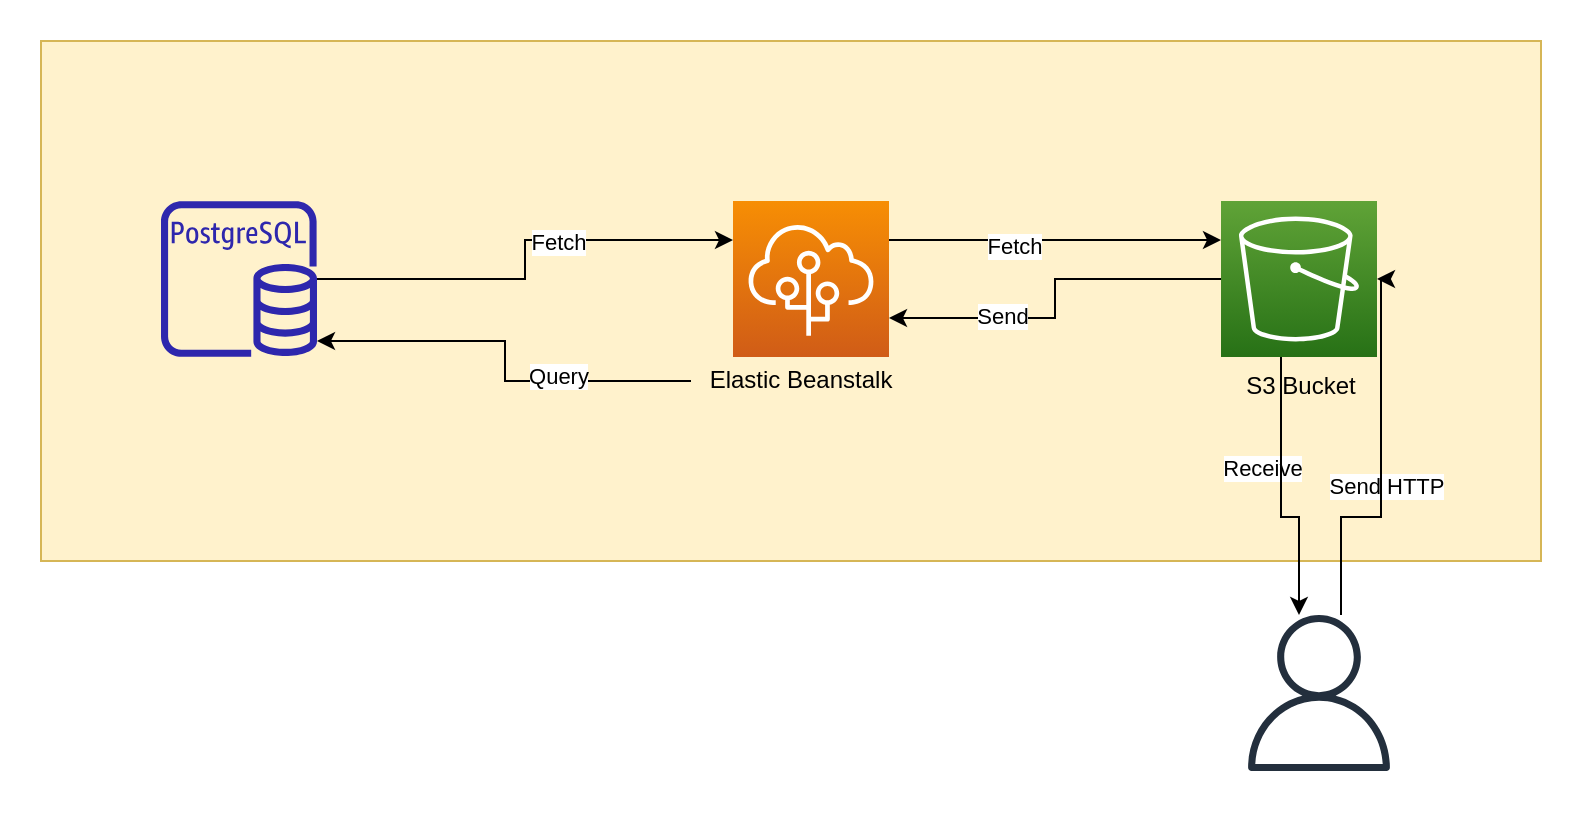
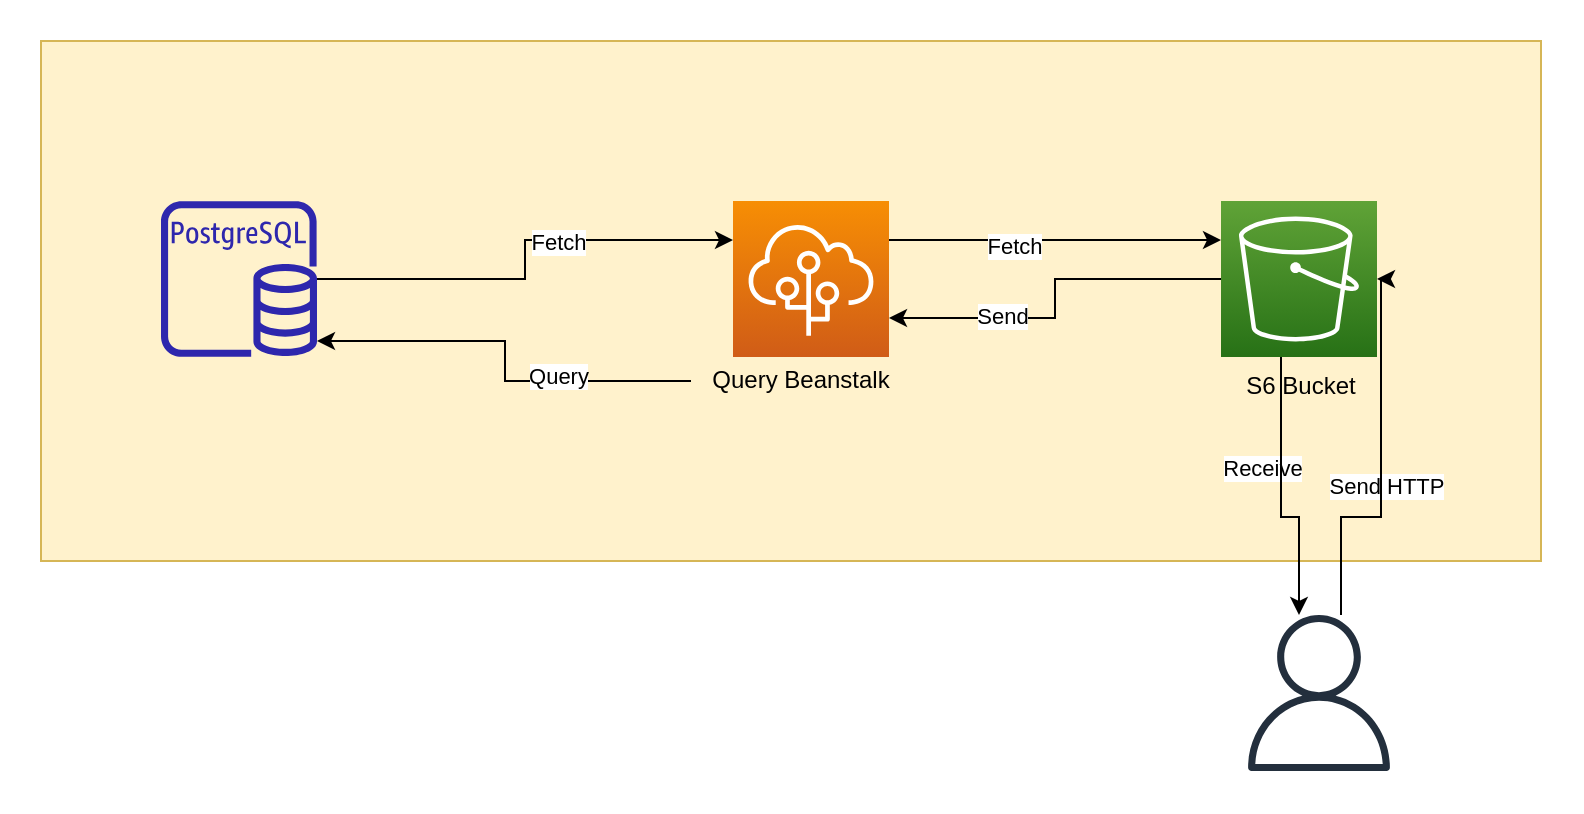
- <mxCell id="17" value="Elastic Beanstalk" style="text;html=1;align=center;verticalAlign=middle;resizable=0;points=[];autosize=1;strokeColor=none;fillColor=none;" vertex="1" parent="1"><mxGeometry x="345" y="175" width="110" height="30" as="geometry" /></mxCell>
+ <mxCell id="17" value="Query Beanstalk" style="text;html=1;align=center;verticalAlign=middle;resizable=0;points=[];autosize=1;strokeColor=none;fillColor=none;" vertex="1" parent="1"><mxGeometry x="345" y="175" width="110" height="30" as="geometry" /></mxCell>
- <mxCell id="14" value="S3 Bucket" style="text;html=1;align=center;verticalAlign=middle;resizable=0;points=[];autosize=1;strokeColor=none;fillColor=none;" vertex="1" parent="1"><mxGeometry x="610" y="178" width="80" height="30" as="geometry" /></mxCell>
+ <mxCell id="14" value="S6 Bucket" style="text;html=1;align=center;verticalAlign=middle;resizable=0;points=[];autosize=1;strokeColor=none;fillColor=none;" vertex="1" parent="1"><mxGeometry x="610" y="178" width="80" height="30" as="geometry" /></mxCell>
